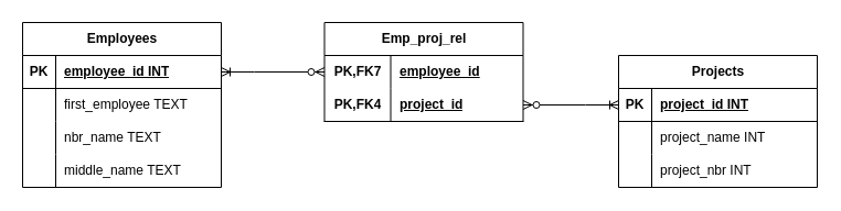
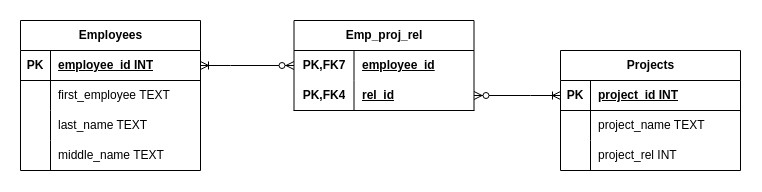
- <mxCell id="31" value="project_id" style="shape=partialRectangle;connectable=0;fillColor=none;top=0;left=0;bottom=0;right=0;align=left;spacingLeft=6;fontStyle=5;overflow=hidden;html=1;whiteSpace=wrap;" vertex="1" parent="29"><mxGeometry x="60" width="120" height="30" as="geometry"><mxRectangle width="120" height="30" as="alternateBounds" /></mxGeometry></mxCell>
+ <mxCell id="31" value="rel_id" style="shape=partialRectangle;connectable=0;fillColor=none;top=0;left=0;bottom=0;right=0;align=left;spacingLeft=6;fontStyle=5;overflow=hidden;html=1;whiteSpace=wrap;" vertex="1" parent="29"><mxGeometry x="60" width="120" height="30" as="geometry"><mxRectangle width="120" height="30" as="alternateBounds" /></mxGeometry></mxCell>
- <mxCell id="11" value="nbr_name TEXT" style="shape=partialRectangle;connectable=0;fillColor=none;top=0;left=0;bottom=0;right=0;align=left;spacingLeft=6;overflow=hidden;whiteSpace=wrap;html=1;" vertex="1" parent="9"><mxGeometry x="30" width="150" height="30" as="geometry"><mxRectangle width="150" height="30" as="alternateBounds" /></mxGeometry></mxCell>
+ <mxCell id="11" value="last_name TEXT" style="shape=partialRectangle;connectable=0;fillColor=none;top=0;left=0;bottom=0;right=0;align=left;spacingLeft=6;overflow=hidden;whiteSpace=wrap;html=1;" vertex="1" parent="9"><mxGeometry x="30" width="150" height="30" as="geometry"><mxRectangle width="150" height="30" as="alternateBounds" /></mxGeometry></mxCell>
- <mxCell id="21" value="project_name INT" style="shape=partialRectangle;connectable=0;fillColor=none;top=0;left=0;bottom=0;right=0;align=left;spacingLeft=6;overflow=hidden;whiteSpace=wrap;html=1;" vertex="1" parent="19"><mxGeometry x="30" width="150" height="30" as="geometry"><mxRectangle width="150" height="30" as="alternateBounds" /></mxGeometry></mxCell>
+ <mxCell id="21" value="project_name TEXT" style="shape=partialRectangle;connectable=0;fillColor=none;top=0;left=0;bottom=0;right=0;align=left;spacingLeft=6;overflow=hidden;whiteSpace=wrap;html=1;" vertex="1" parent="19"><mxGeometry x="30" width="150" height="30" as="geometry"><mxRectangle width="150" height="30" as="alternateBounds" /></mxGeometry></mxCell>
- <mxCell id="24" value="project_nbr INT" style="shape=partialRectangle;connectable=0;fillColor=none;top=0;left=0;bottom=0;right=0;align=left;spacingLeft=6;overflow=hidden;whiteSpace=wrap;html=1;" vertex="1" parent="22"><mxGeometry x="30" width="150" height="30" as="geometry"><mxRectangle width="150" height="30" as="alternateBounds" /></mxGeometry></mxCell>
+ <mxCell id="24" value="project_rel INT" style="shape=partialRectangle;connectable=0;fillColor=none;top=0;left=0;bottom=0;right=0;align=left;spacingLeft=6;overflow=hidden;whiteSpace=wrap;html=1;" vertex="1" parent="22"><mxGeometry x="30" width="150" height="30" as="geometry"><mxRectangle width="150" height="30" as="alternateBounds" /></mxGeometry></mxCell>
